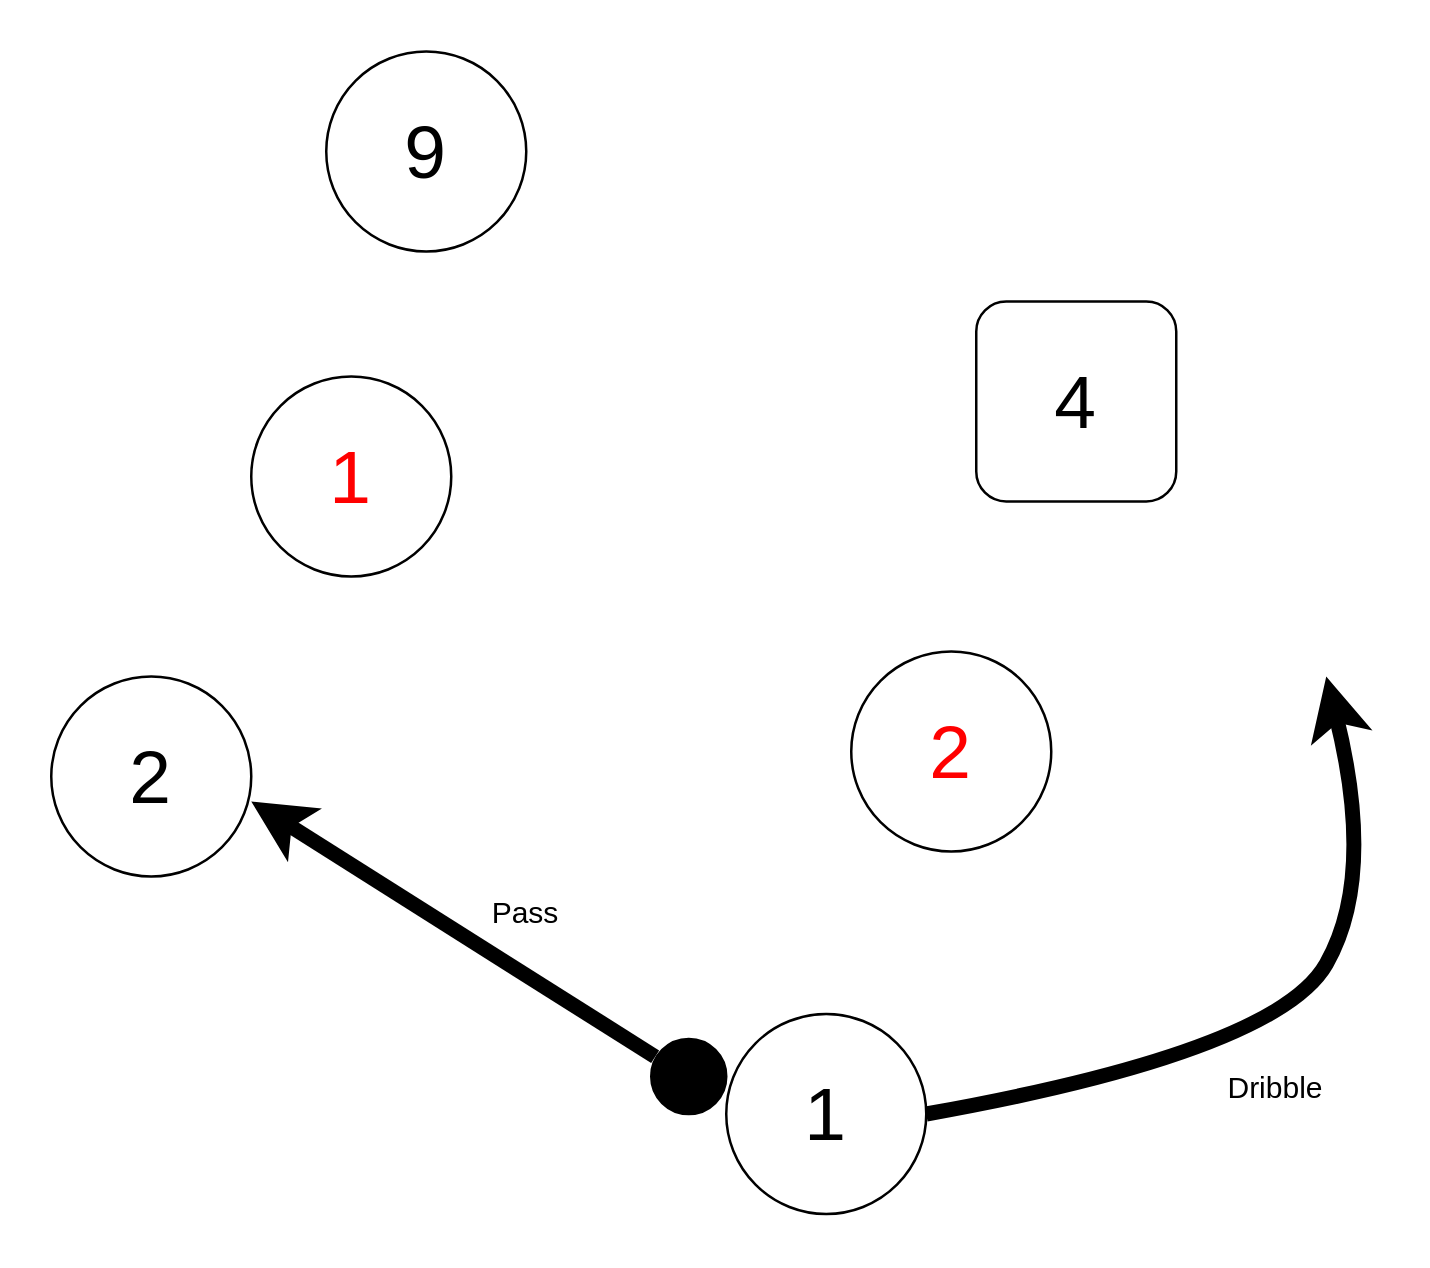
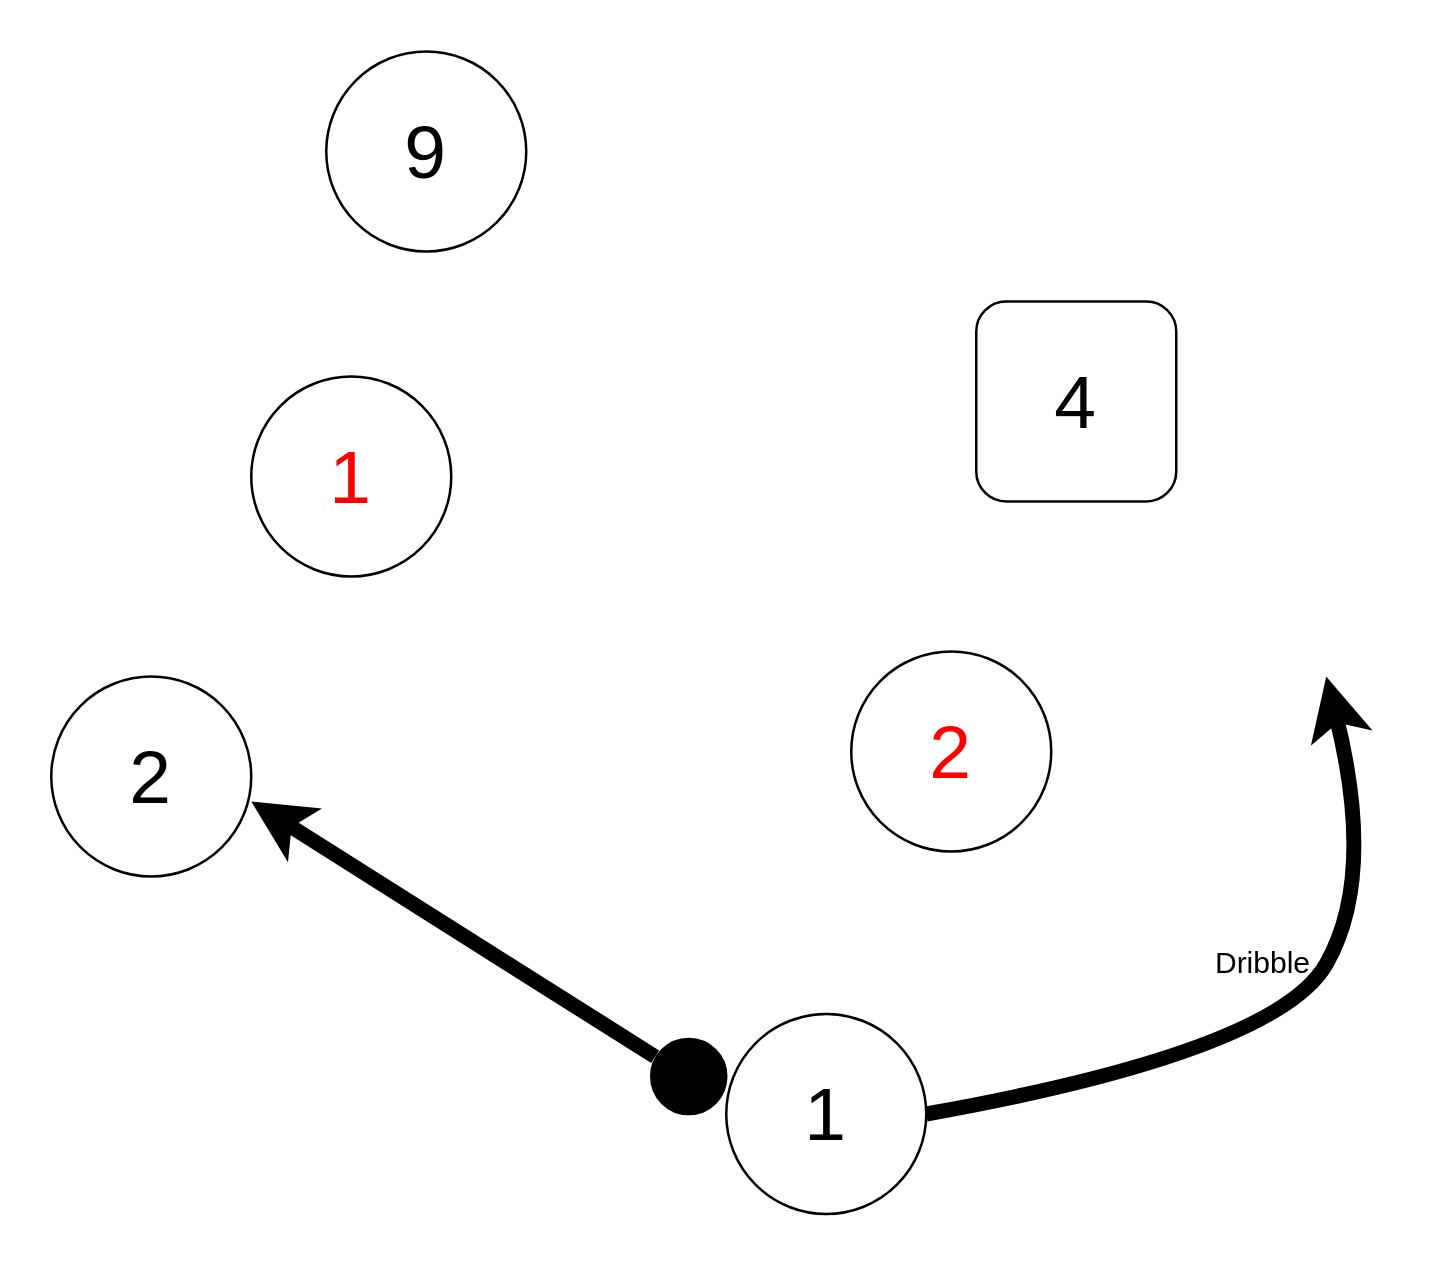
- <mxCell id="12" value="Pass" style="text;html=1;strokeColor=none;fillColor=none;align=center;verticalAlign=middle;whiteSpace=wrap;rounded=0;" vertex="1" parent="1"><mxGeometry x="180" y="350" width="60" height="30" as="geometry" /></mxCell>
- <mxCell id="13" value="Dribble" style="text;html=1;strokeColor=none;fillColor=none;align=center;verticalAlign=middle;whiteSpace=wrap;rounded=0;" vertex="1" parent="1"><mxGeometry x="480" y="420" width="60" height="30" as="geometry" /></mxCell>
+ <mxCell id="13" value="Dribble" style="text;html=1;strokeColor=none;fillColor=none;align=center;verticalAlign=middle;whiteSpace=wrap;rounded=0;" vertex="1" parent="1"><mxGeometry x="475" y="370" width="60" height="30" as="geometry" /></mxCell>
